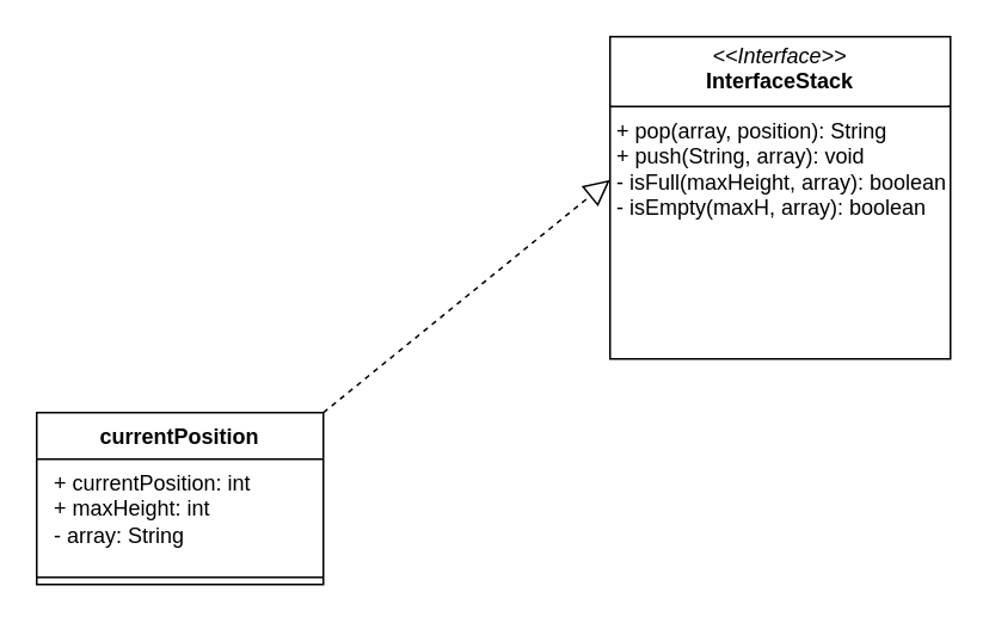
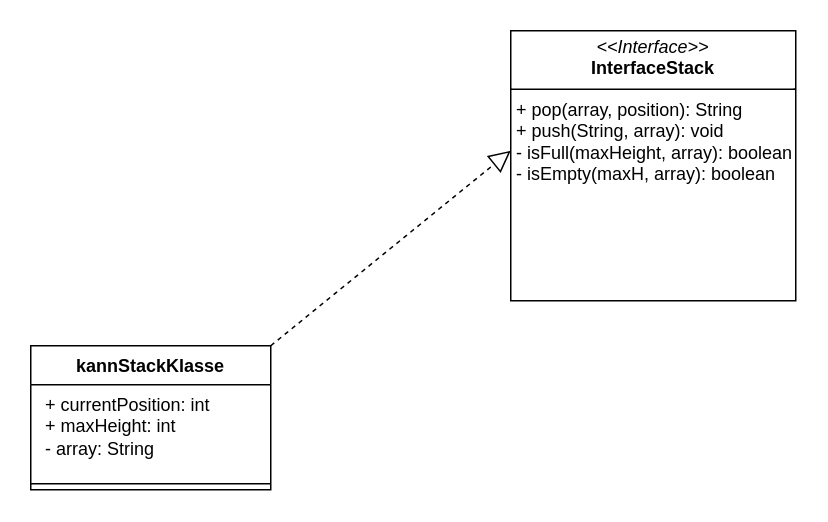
- <mxCell id="2" value="currentPosition" style="swimlane;fontStyle=1;align=center;verticalAlign=top;childLayout=stackLayout;horizontal=1;startSize=26;horizontalStack=0;resizeParent=1;resizeParentMax=0;resizeLast=0;collapsible=1;marginBottom=0;whiteSpace=wrap;html=1;" vertex="1" parent="1"><mxGeometry x="20" y="230" width="160" height="96" as="geometry" /></mxCell>
+ <mxCell id="2" value="kannStackKlasse" style="swimlane;fontStyle=1;align=center;verticalAlign=top;childLayout=stackLayout;horizontal=1;startSize=26;horizontalStack=0;resizeParent=1;resizeParentMax=0;resizeLast=0;collapsible=1;marginBottom=0;whiteSpace=wrap;html=1;" vertex="1" parent="1"><mxGeometry x="20" y="230" width="160" height="96" as="geometry" /></mxCell>
